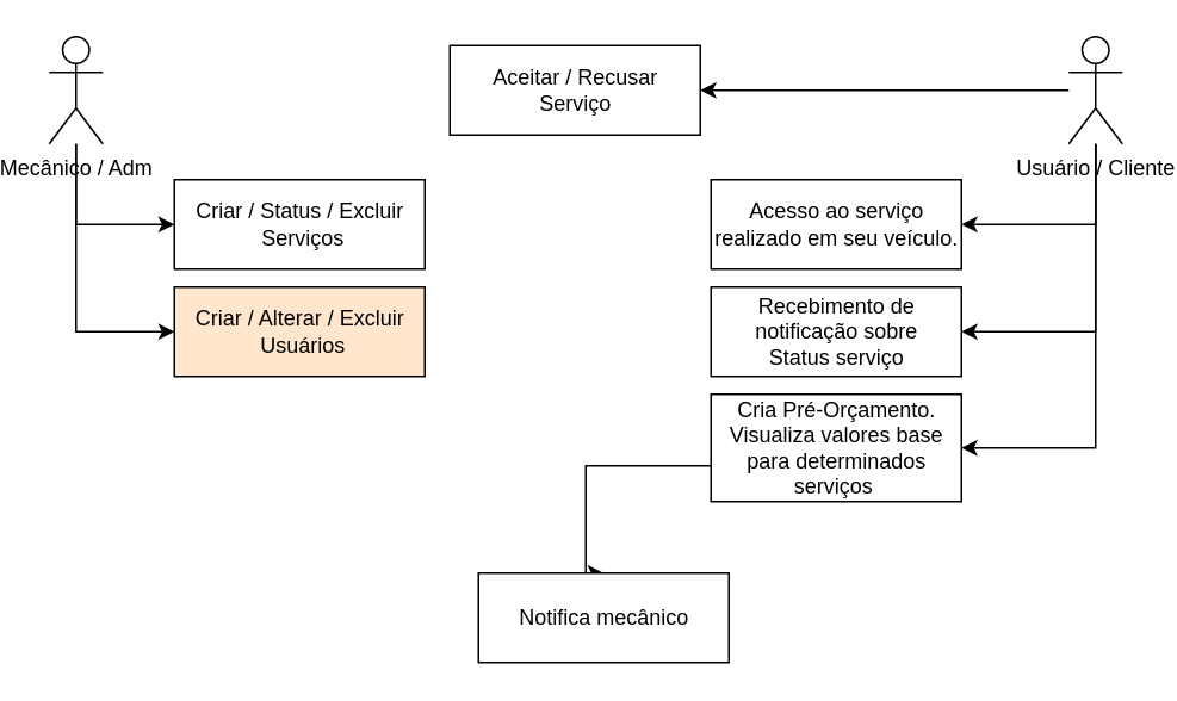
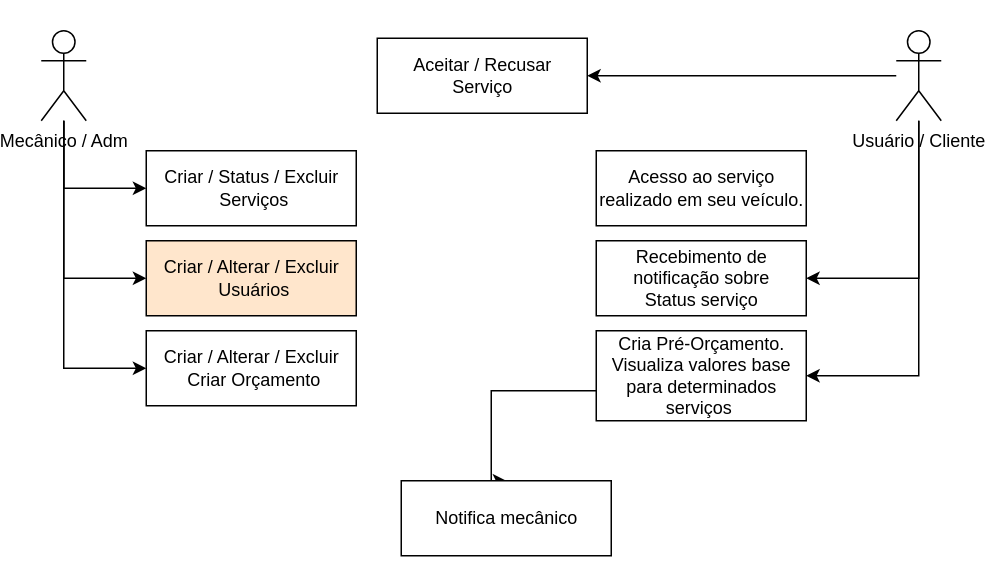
- <mxCell id="10" style="edgeStyle=orthogonalEdgeStyle;rounded=0;orthogonalLoop=1;jettySize=auto;html=1;entryX=1;entryY=0.5;entryDx=0;entryDy=0;" edge="1" parent="1" source="13" target="19"><mxGeometry relative="1" as="geometry"><Array as="points"><mxPoint x="605" y="125" /></Array></mxGeometry></mxCell>
+ <mxCell id="4" style="edgeStyle=orthogonalEdgeStyle;rounded=0;orthogonalLoop=1;jettySize=auto;html=1;entryX=0;entryY=0.5;entryDx=0;entryDy=0;" edge="1" parent="1" source="5" target="8"><mxGeometry relative="1" as="geometry"><Array as="points"><mxPoint x="35" y="245" /></Array></mxGeometry></mxCell>
+ <mxCell id="8" value="Criar / Alterar / Excluir&lt;br&gt;&amp;nbsp;Criar Orçamento" style="html=1;" vertex="1" parent="1"><mxGeometry x="90" y="220" width="140" height="50" as="geometry" /></mxCell>
